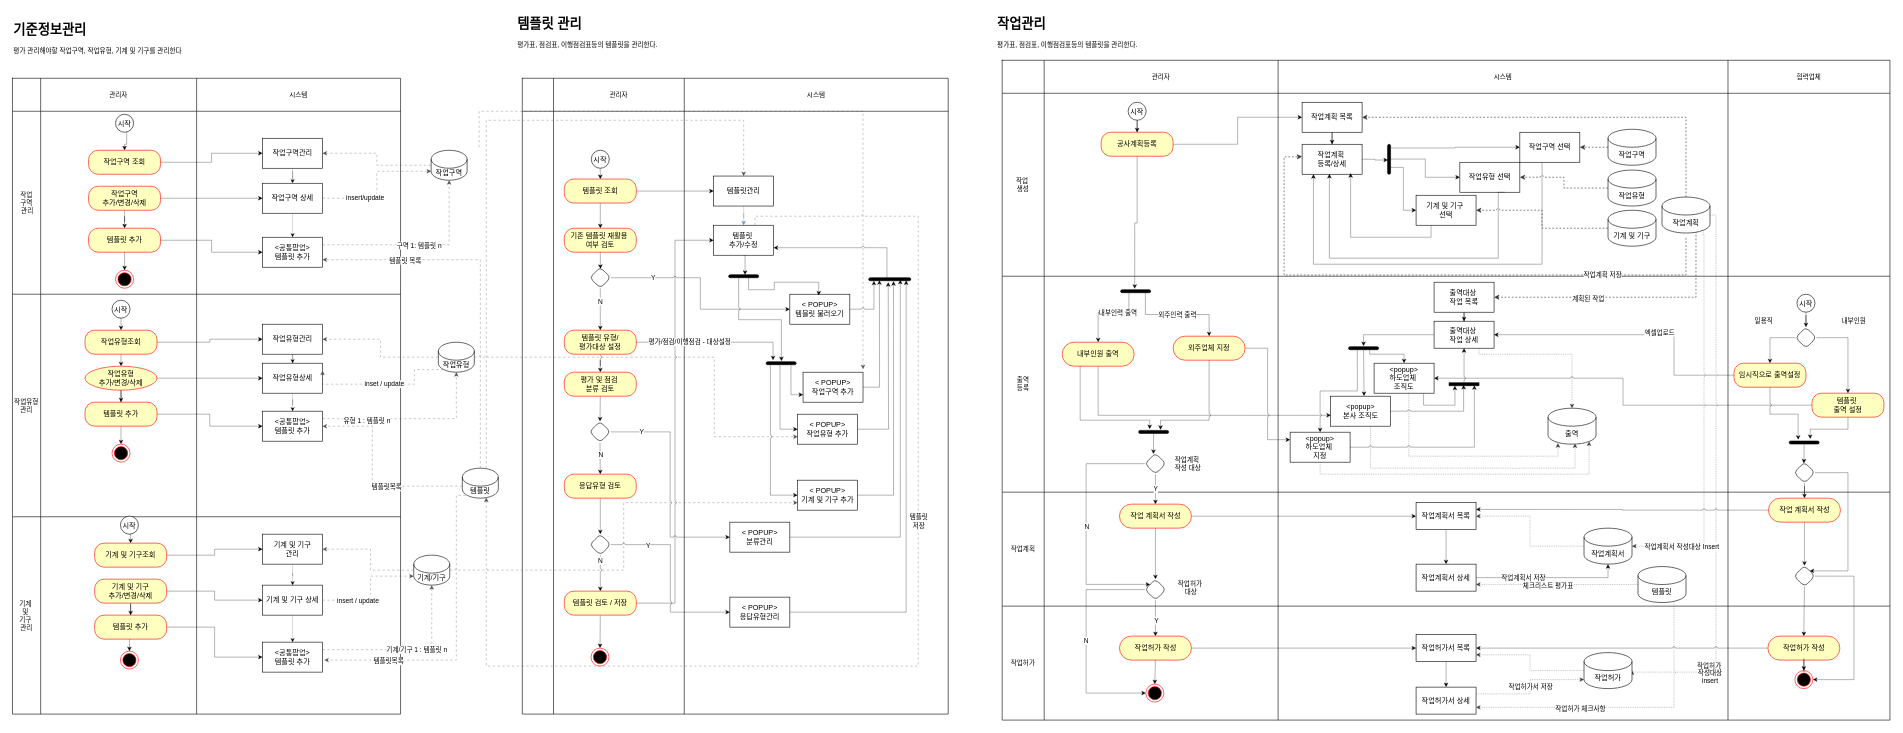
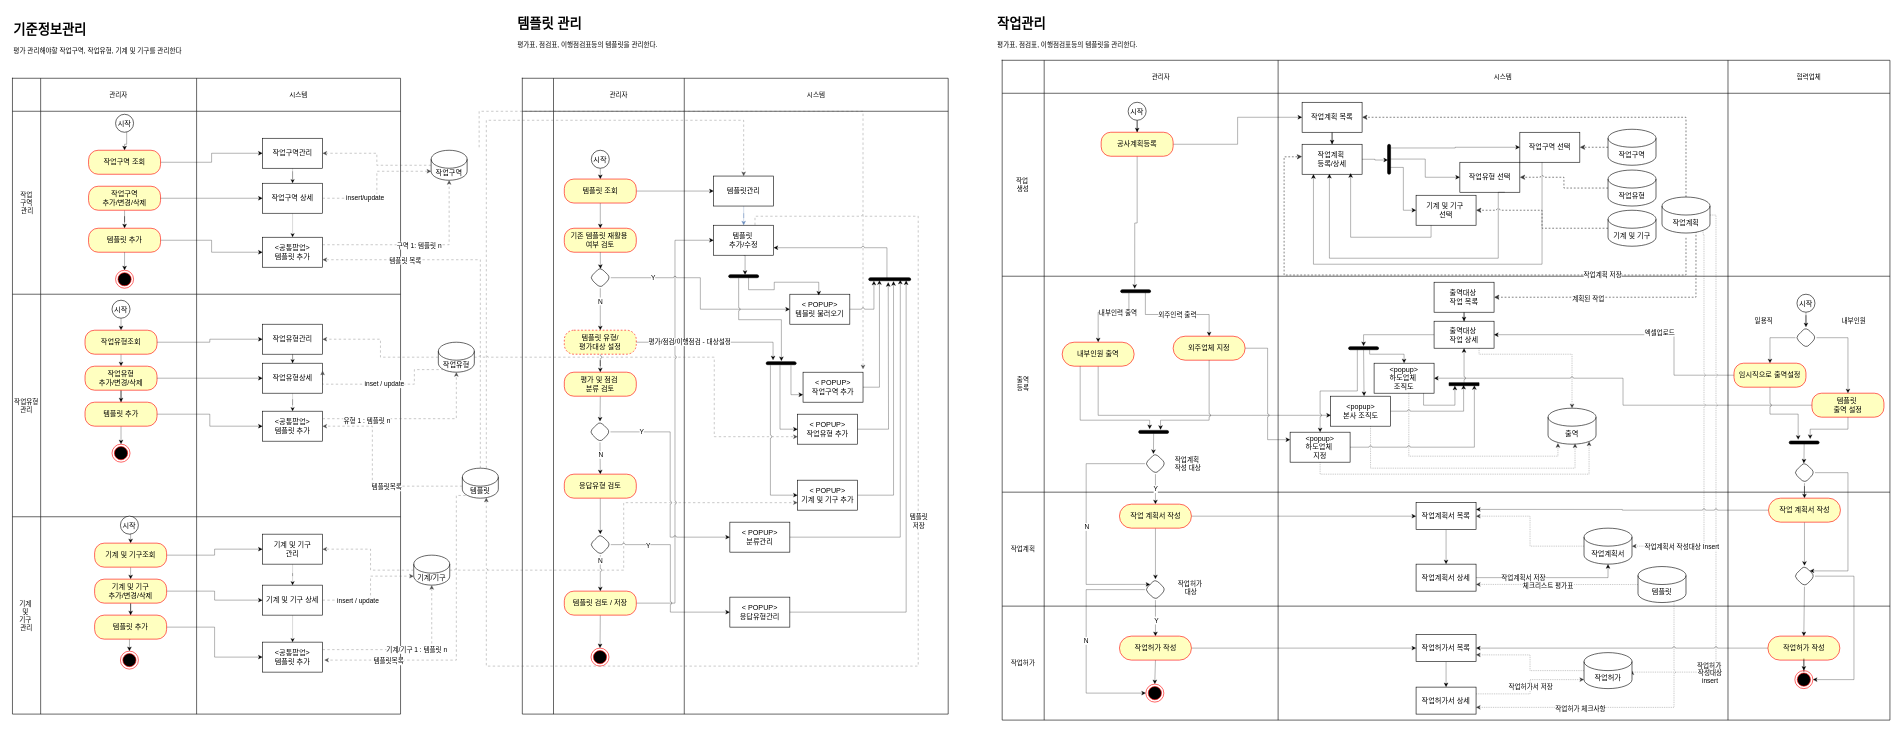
- <mxCell id="152" value="템플릿 유형/&lt;div&gt;평가대상 설정&lt;/div&gt;" style="rounded=1;whiteSpace=wrap;html=1;arcSize=40;fontColor=#000000;fillColor=#ffffc0;strokeColor=#ff0000;" parent="1" vertex="1"><mxGeometry x="940" y="550" width="120" height="40" as="geometry" /></mxCell>
+ <mxCell id="152" value="템플릿 유형/&lt;div&gt;평가대상 설정&lt;/div&gt;" style="rounded=1;whiteSpace=wrap;html=1;arcSize=40;fontColor=#000000;fillColor=#ffffc0;strokeColor=#ff0000;dashed=1;" parent="1" vertex="1"><mxGeometry x="940" y="550" width="120" height="40" as="geometry" /></mxCell>
- <mxCell id="70" value="&lt;div&gt;작업유형&lt;/div&gt;&lt;div&gt;추가/변경/삭제&lt;/div&gt;" style="ellipse;whiteSpace=wrap;html=1;arcSize=40;fontColor=#000000;fillColor=#ffffc0;strokeColor=#ff0000;" parent="1" vertex="1"><mxGeometry x="141" y="610" width="120" height="40" as="geometry" /></mxCell>
+ <mxCell id="70" value="&lt;div&gt;작업유형&lt;/div&gt;&lt;div&gt;추가/변경/삭제&lt;/div&gt;" style="rounded=1;whiteSpace=wrap;html=1;arcSize=40;fontColor=#000000;fillColor=#ffffc0;strokeColor=#ff0000;" parent="1" vertex="1"><mxGeometry x="141" y="610" width="120" height="40" as="geometry" /></mxCell>
+ <mxCell id="77" style="edgeStyle=orthogonalEdgeStyle;rounded=0;orthogonalLoop=1;jettySize=auto;html=1;exitX=0.5;exitY=1;exitDx=0;exitDy=0;entryX=0.5;entryY=0;entryDx=0;entryDy=0;strokeWidth=0.5;strokeColor=default;align=center;verticalAlign=middle;fontFamily=Helvetica;fontSize=11;fontColor=default;labelBackgroundColor=default;jumpStyle=arc;endArrow=classic;curved=0;" parent="1" source="79" target="82" edge="1"><mxGeometry relative="1" as="geometry" /></mxCell>
